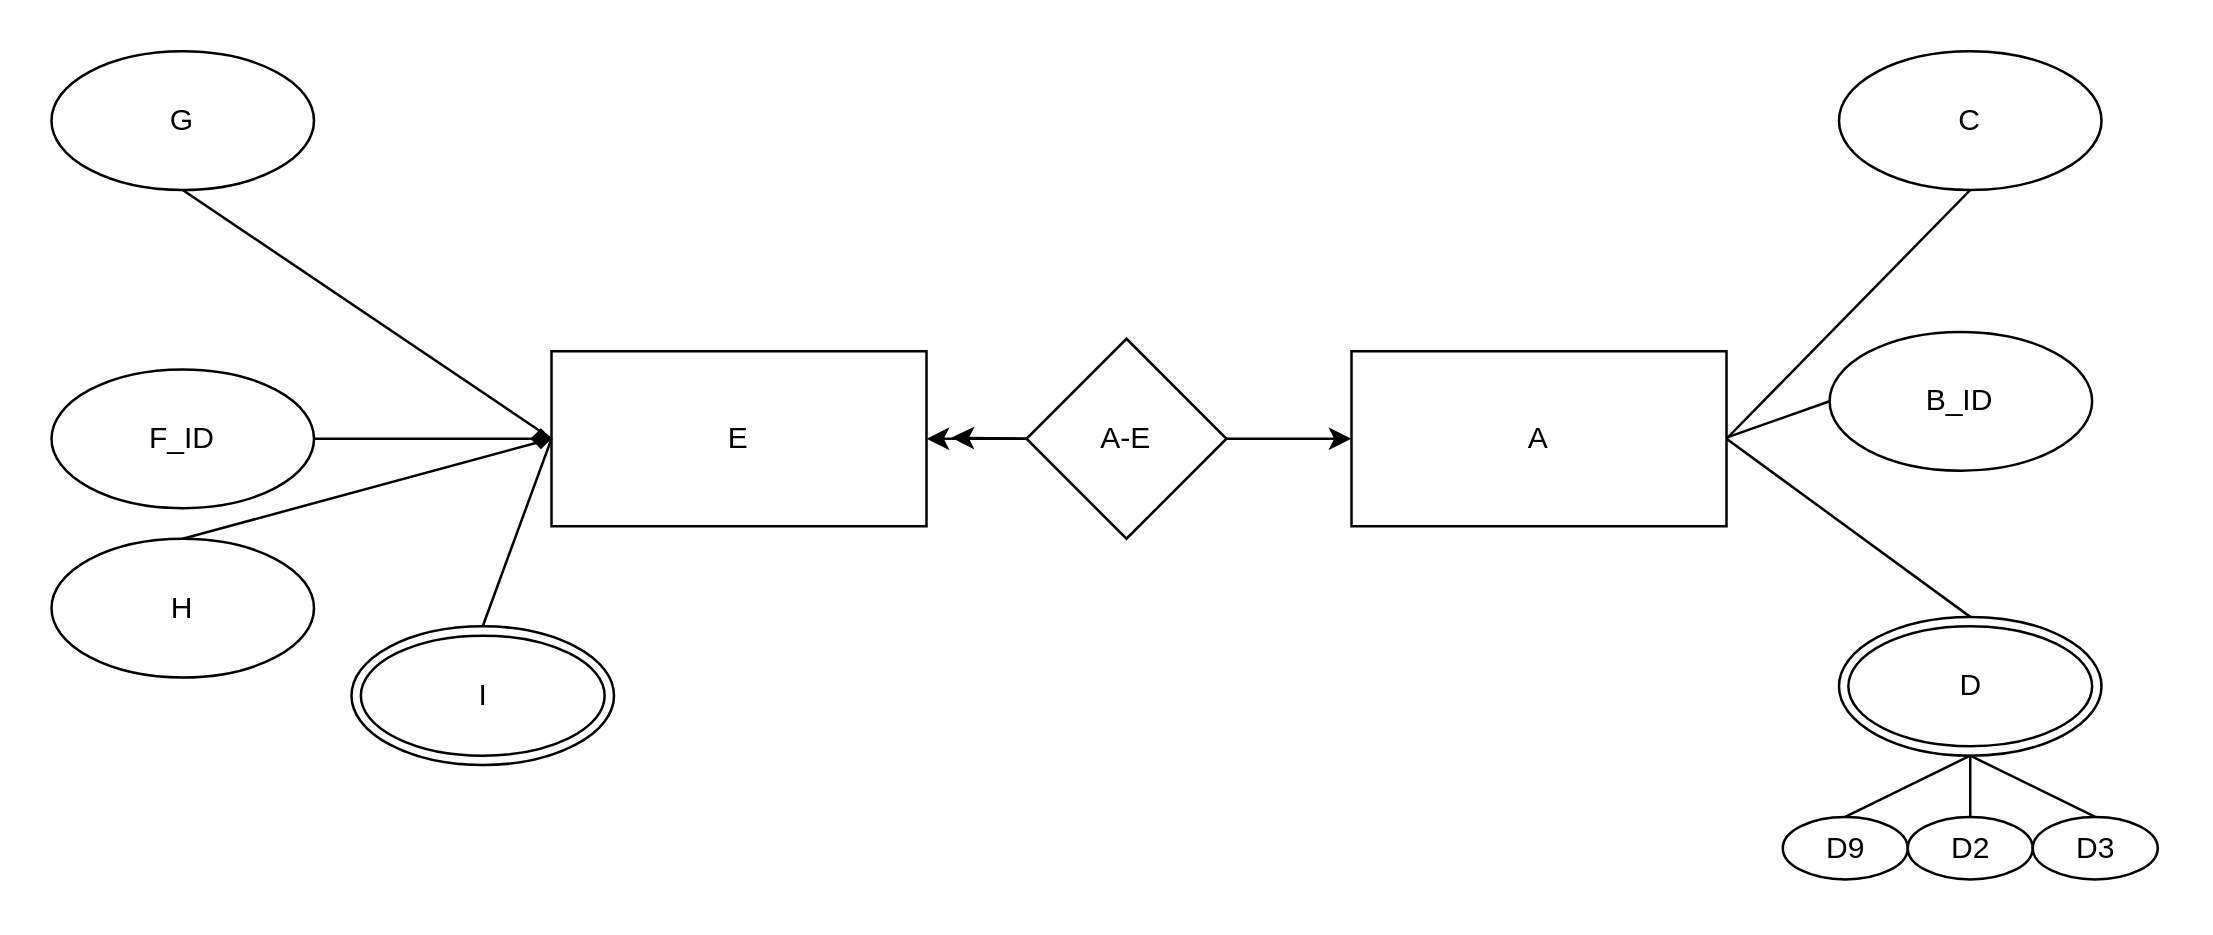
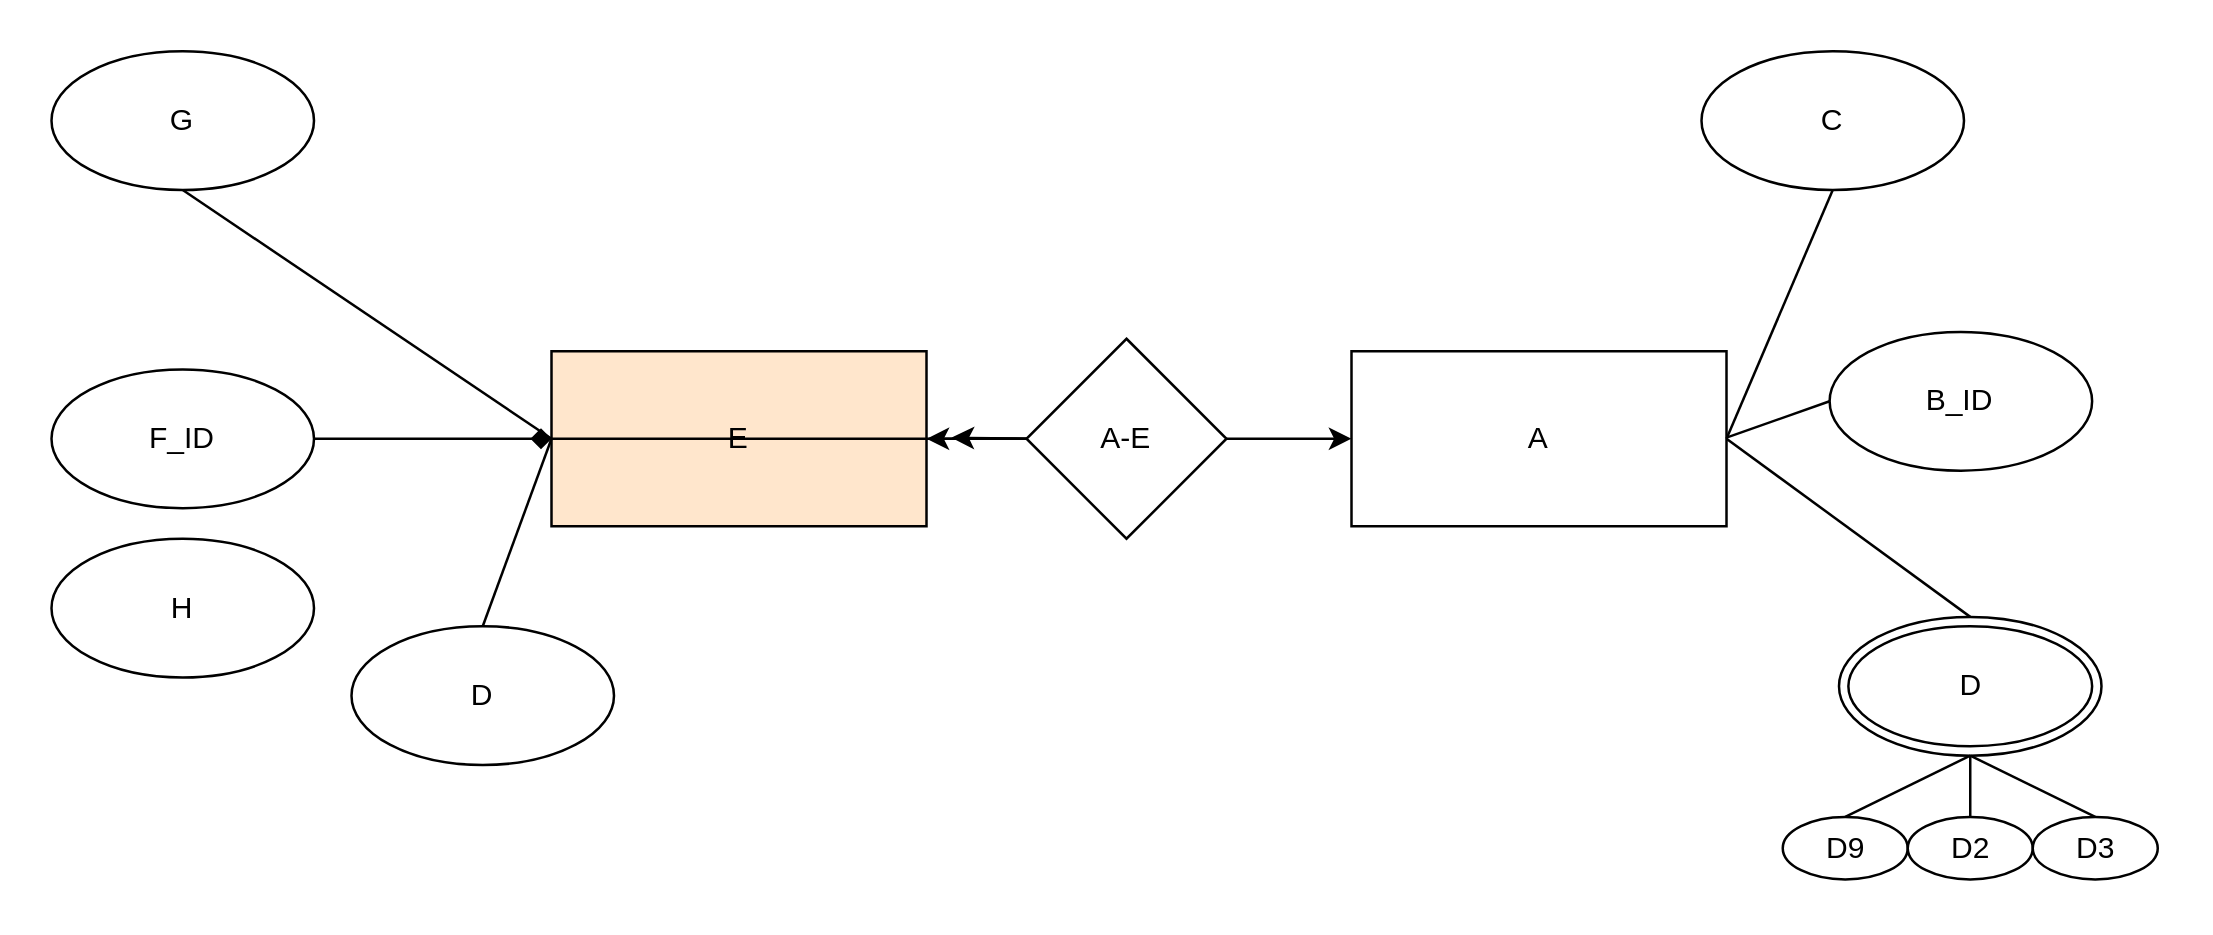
- <mxCell id="12" value="C" style="ellipse;whiteSpace=wrap;html=1;" vertex="1" parent="1"><mxGeometry x="735" y="20" width="105" height="55.5" as="geometry" /></mxCell>
+ <mxCell id="12" value="C" style="ellipse;whiteSpace=wrap;html=1;" vertex="1" parent="1"><mxGeometry x="680" y="20" width="105" height="55.5" as="geometry" /></mxCell>
- <mxCell id="13" value="E" style="rounded=0;whiteSpace=wrap;html=1;" vertex="1" parent="1"><mxGeometry x="220" y="140" width="150" height="70" as="geometry" /></mxCell>
+ <mxCell id="13" value="E" style="rounded=0;whiteSpace=wrap;html=1;fillColor=#ffe6cc;" vertex="1" parent="1"><mxGeometry x="220" y="140" width="150" height="70" as="geometry" /></mxCell>
- <mxCell id="21" value="" style="endArrow=none;html=1;rounded=0;fontFamily=Helvetica;fontSize=12;fontColor=default;exitX=0;exitY=0.5;exitDx=0;exitDy=0;entryX=0.5;entryY=0;entryDx=0;entryDy=0;" edge="1" parent="1" source="13" target="18"><mxGeometry width="50" height="50" relative="1" as="geometry"><mxPoint x="230" y="185" as="sourcePoint" /><mxPoint x="138" y="85" as="targetPoint" /></mxGeometry></mxCell>
+ <mxCell id="21" value="" style="endArrow=none;html=1;rounded=0;fontFamily=Helvetica;fontSize=12;fontColor=default;exitX=0;exitY=0.5;exitDx=0;exitDy=0;" edge="1" parent="1" source="13" target="16"><mxGeometry width="50" height="50" relative="1" as="geometry"><mxPoint x="230" y="185" as="sourcePoint" /><mxPoint x="138" y="85" as="targetPoint" /></mxGeometry></mxCell>
- <mxCell id="23" value="I" style="ellipse;whiteSpace=wrap;html=1;" vertex="1" parent="1"><mxGeometry x="143.75" y="253.75" width="97.5" height="48" as="geometry" /></mxCell>
